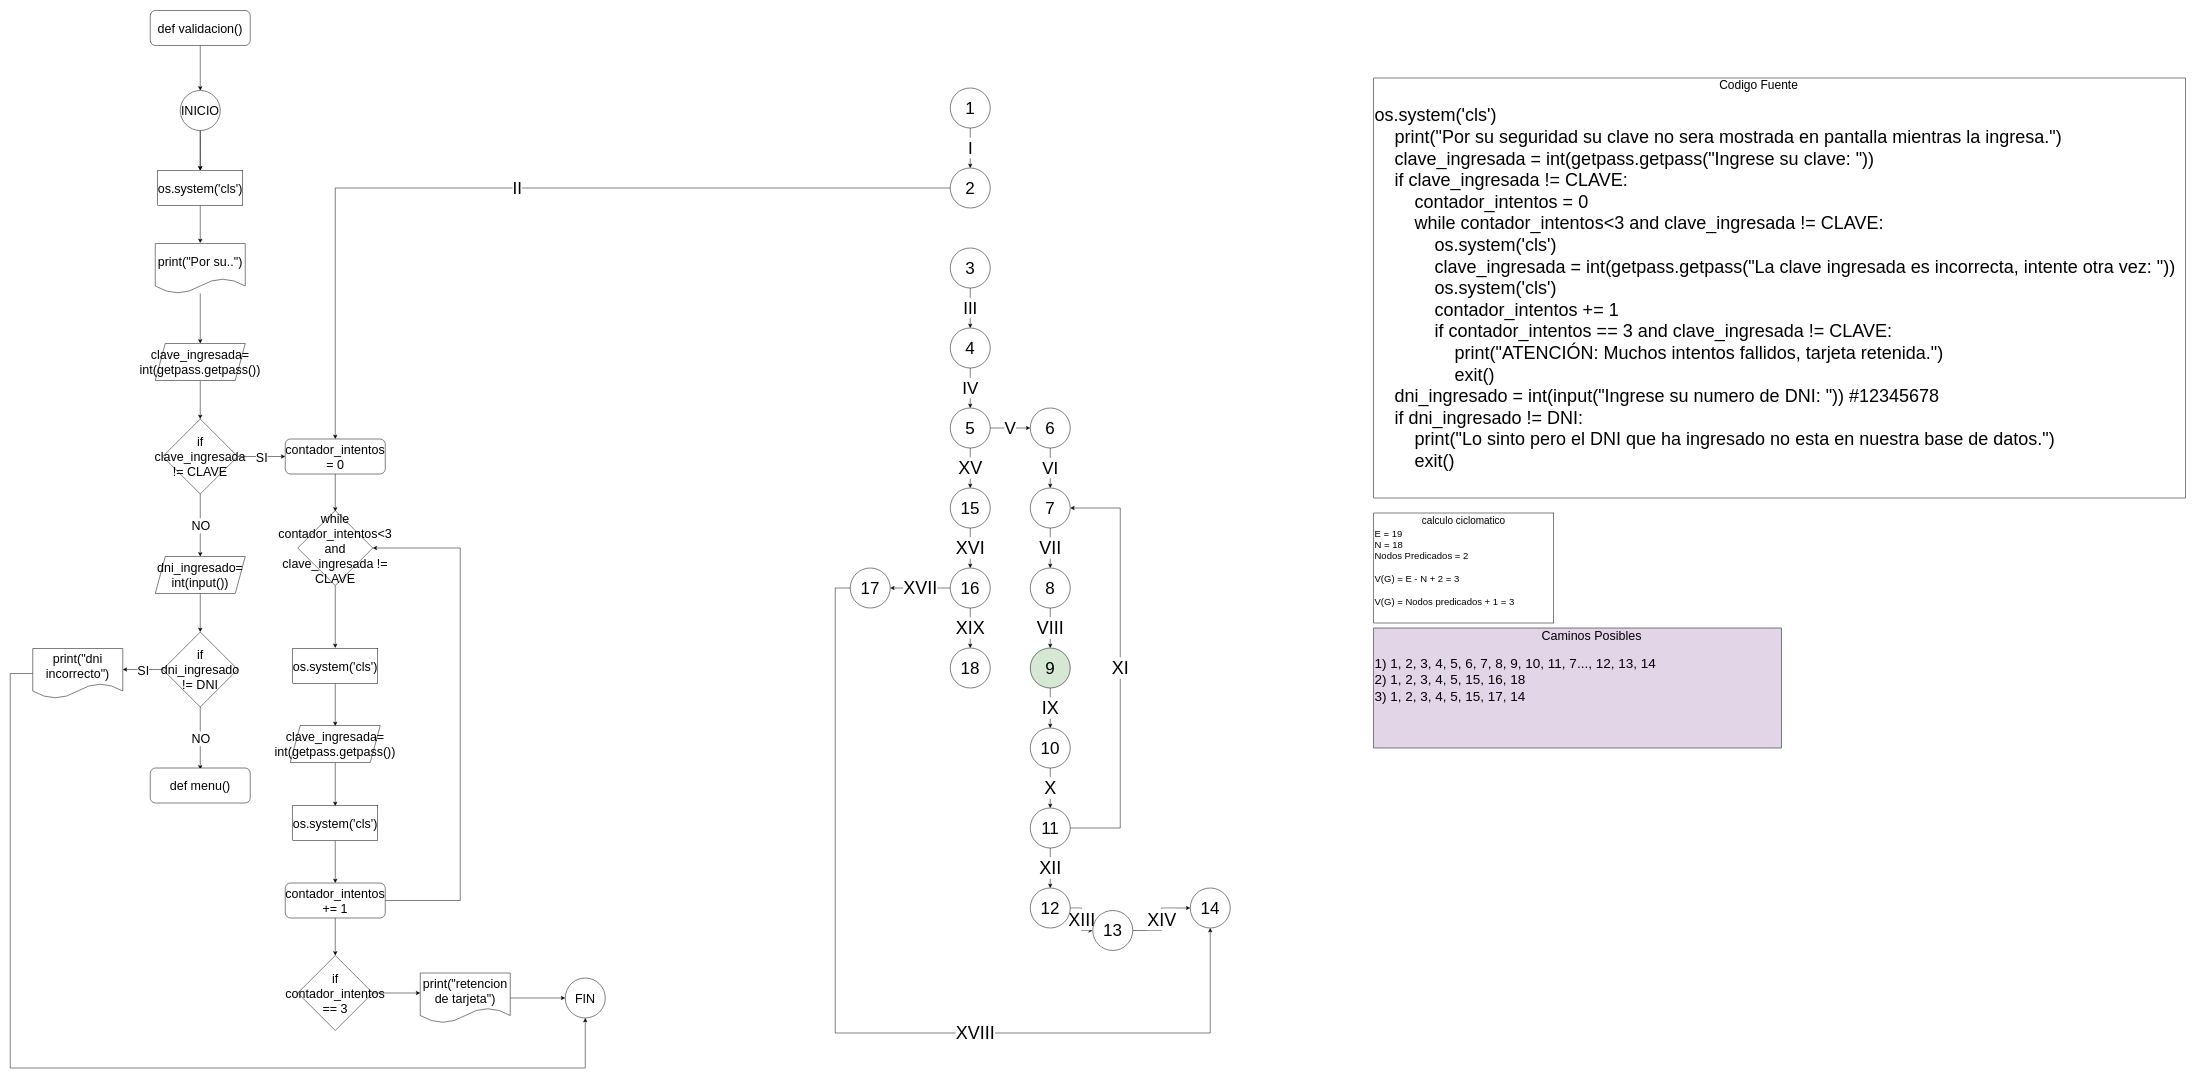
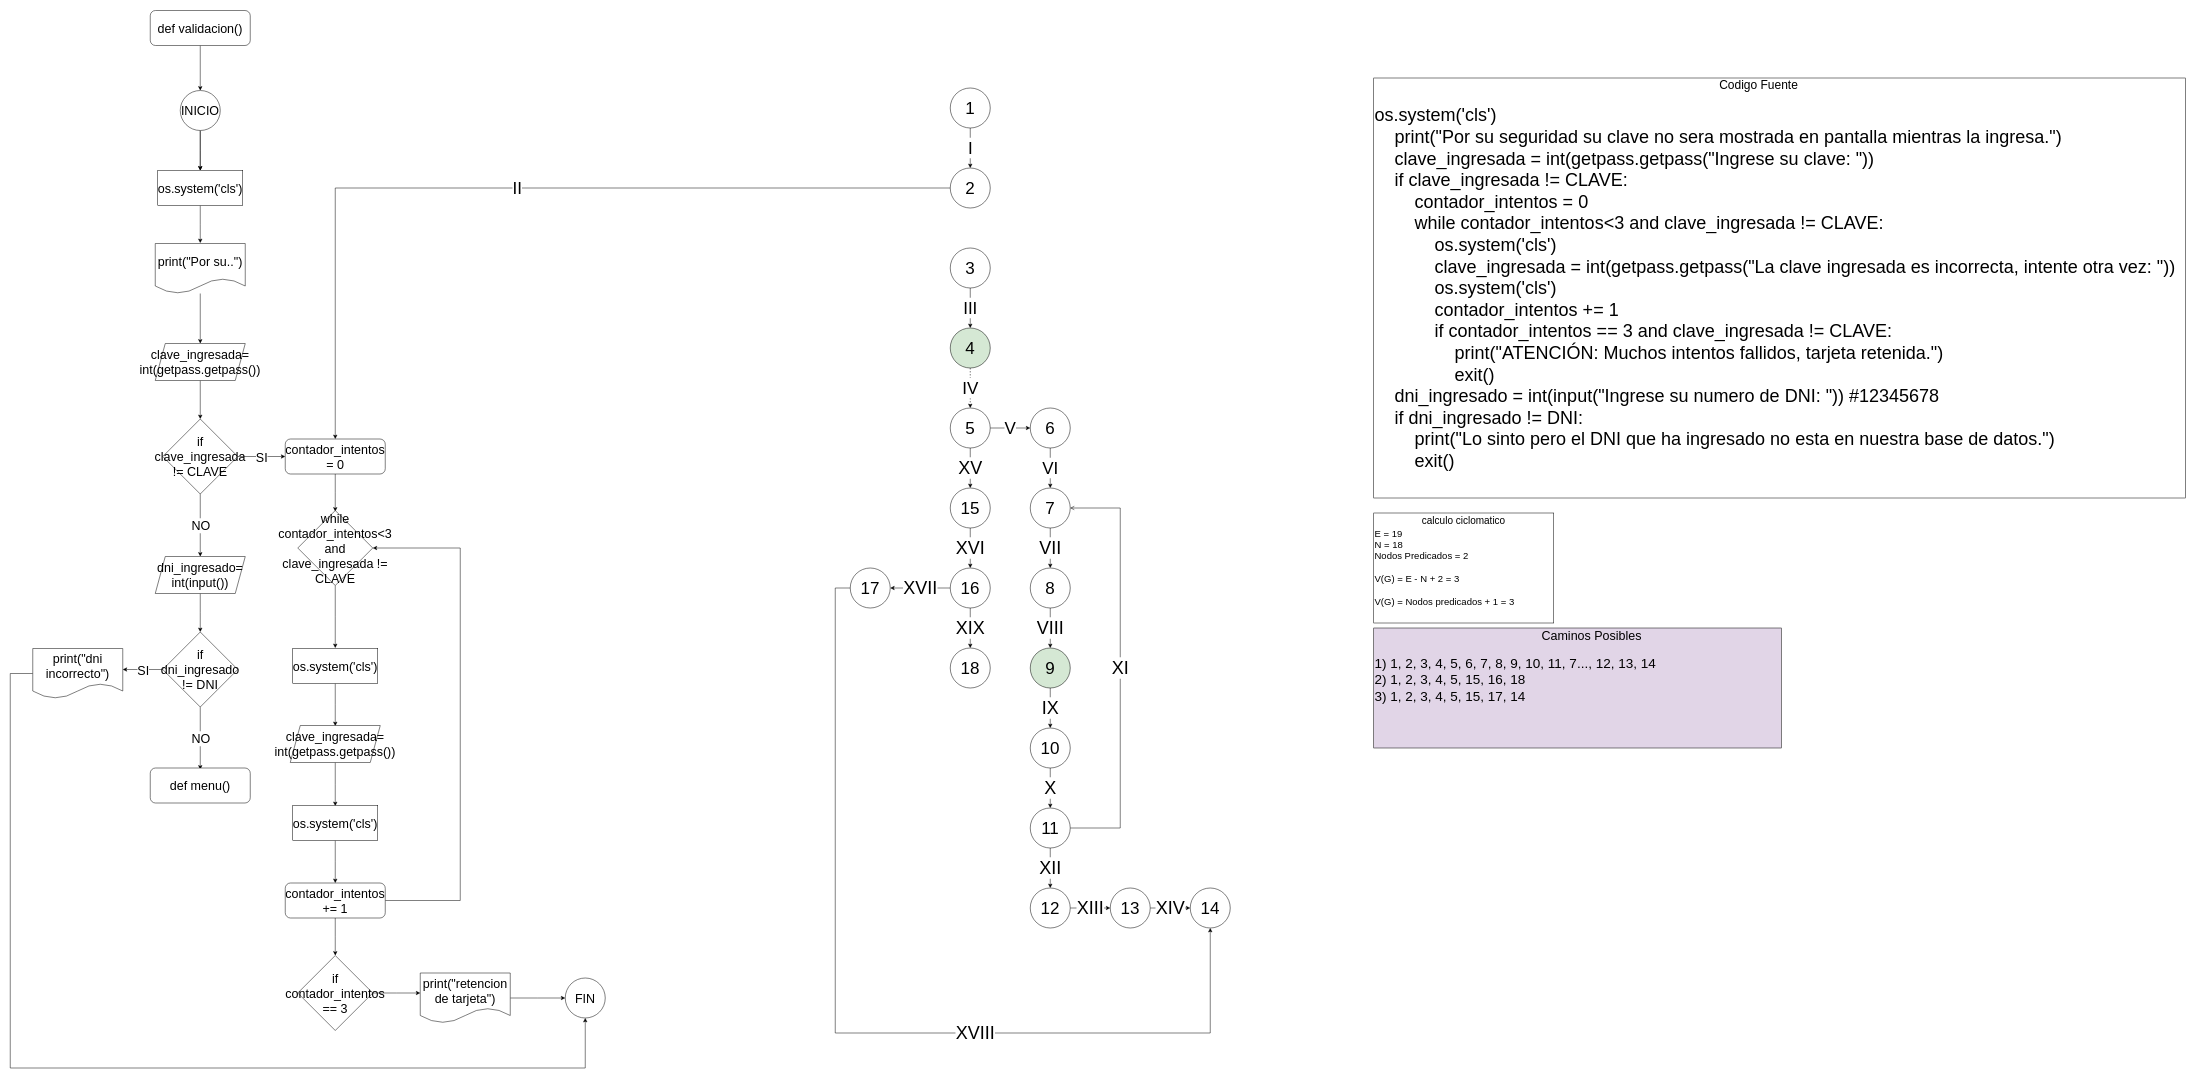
- <mxCell id="15" value="4" style="ellipse;whiteSpace=wrap;html=1;aspect=fixed;fontSize=34;" vertex="1" parent="1"><mxGeometry x="1900" y="655" width="80" height="80" as="geometry" /></mxCell>
+ <mxCell id="15" value="4" style="ellipse;whiteSpace=wrap;html=1;aspect=fixed;fontSize=34;fillColor=#d5e8d4;" vertex="1" parent="1"><mxGeometry x="1900" y="655" width="80" height="80" as="geometry" /></mxCell>
- <mxCell id="14" value="IV" style="edgeStyle=orthogonalEdgeStyle;rounded=0;orthogonalLoop=1;jettySize=auto;html=1;fontSize=34;" edge="1" parent="1" source="15" target="18"><mxGeometry relative="1" as="geometry" /></mxCell>
+ <mxCell id="14" value="IV" style="edgeStyle=orthogonalEdgeStyle;rounded=0;orthogonalLoop=1;jettySize=auto;html=1;fontSize=34;dashed=1;" edge="1" parent="1" source="15" target="18"><mxGeometry relative="1" as="geometry" /></mxCell>
- <mxCell id="30" value="XI" style="edgeStyle=orthogonalEdgeStyle;rounded=0;orthogonalLoop=1;jettySize=auto;html=1;exitX=1;exitY=0.5;exitDx=0;exitDy=0;entryX=1;entryY=0.5;entryDx=0;entryDy=0;fontSize=36;" edge="1" parent="1" source="31" target="22"><mxGeometry relative="1" as="geometry"><Array as="points"><mxPoint x="2240" y="1655" /><mxPoint x="2240" y="1015" /></Array></mxGeometry></mxCell>
+ <mxCell id="30" value="XI" style="edgeStyle=orthogonalEdgeStyle;rounded=0;orthogonalLoop=1;jettySize=auto;html=1;exitX=1;exitY=0.5;exitDx=0;exitDy=0;entryX=1;entryY=0.5;entryDx=0;entryDy=0;fontSize=36;endArrow=open;" edge="1" parent="1" source="31" target="22"><mxGeometry relative="1" as="geometry"><Array as="points"><mxPoint x="2240" y="1655" /><mxPoint x="2240" y="1015" /></Array></mxGeometry></mxCell>
- <mxCell id="35" value="13" style="ellipse;whiteSpace=wrap;html=1;aspect=fixed;fontSize=34;" vertex="1" parent="1"><mxGeometry x="2185" y="1820" width="80" height="80" as="geometry" /></mxCell>
+ <mxCell id="35" value="13" style="ellipse;whiteSpace=wrap;html=1;aspect=fixed;fontSize=34;" vertex="1" parent="1"><mxGeometry x="2220" y="1775" width="80" height="80" as="geometry" /></mxCell>
